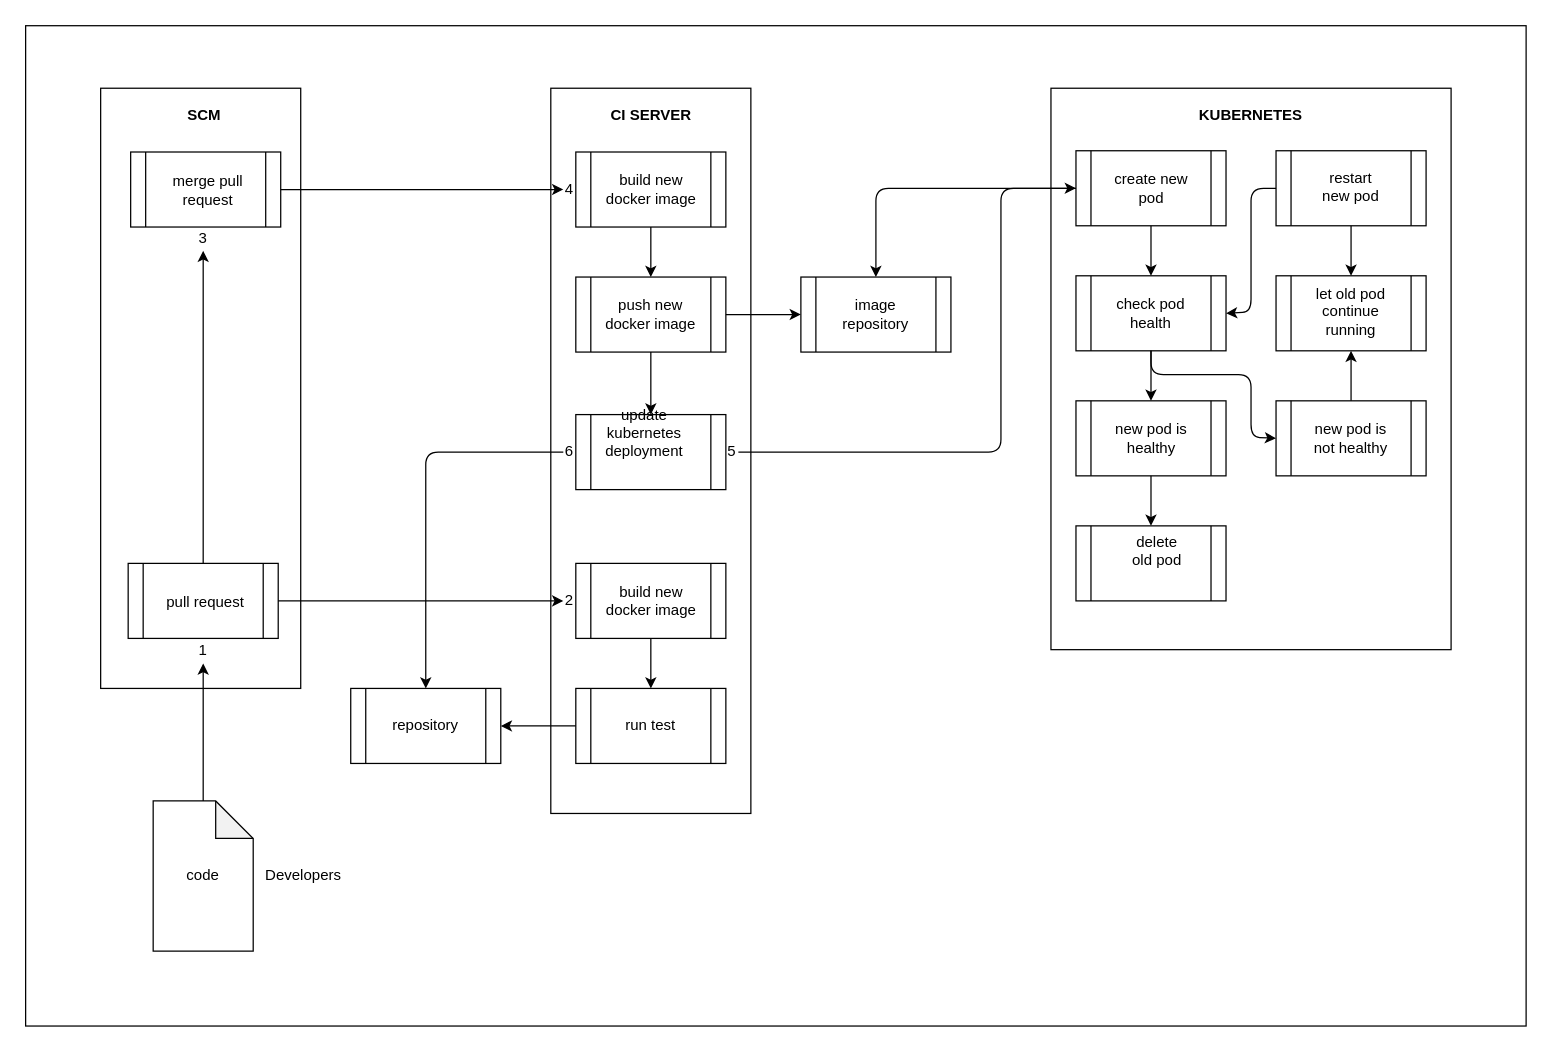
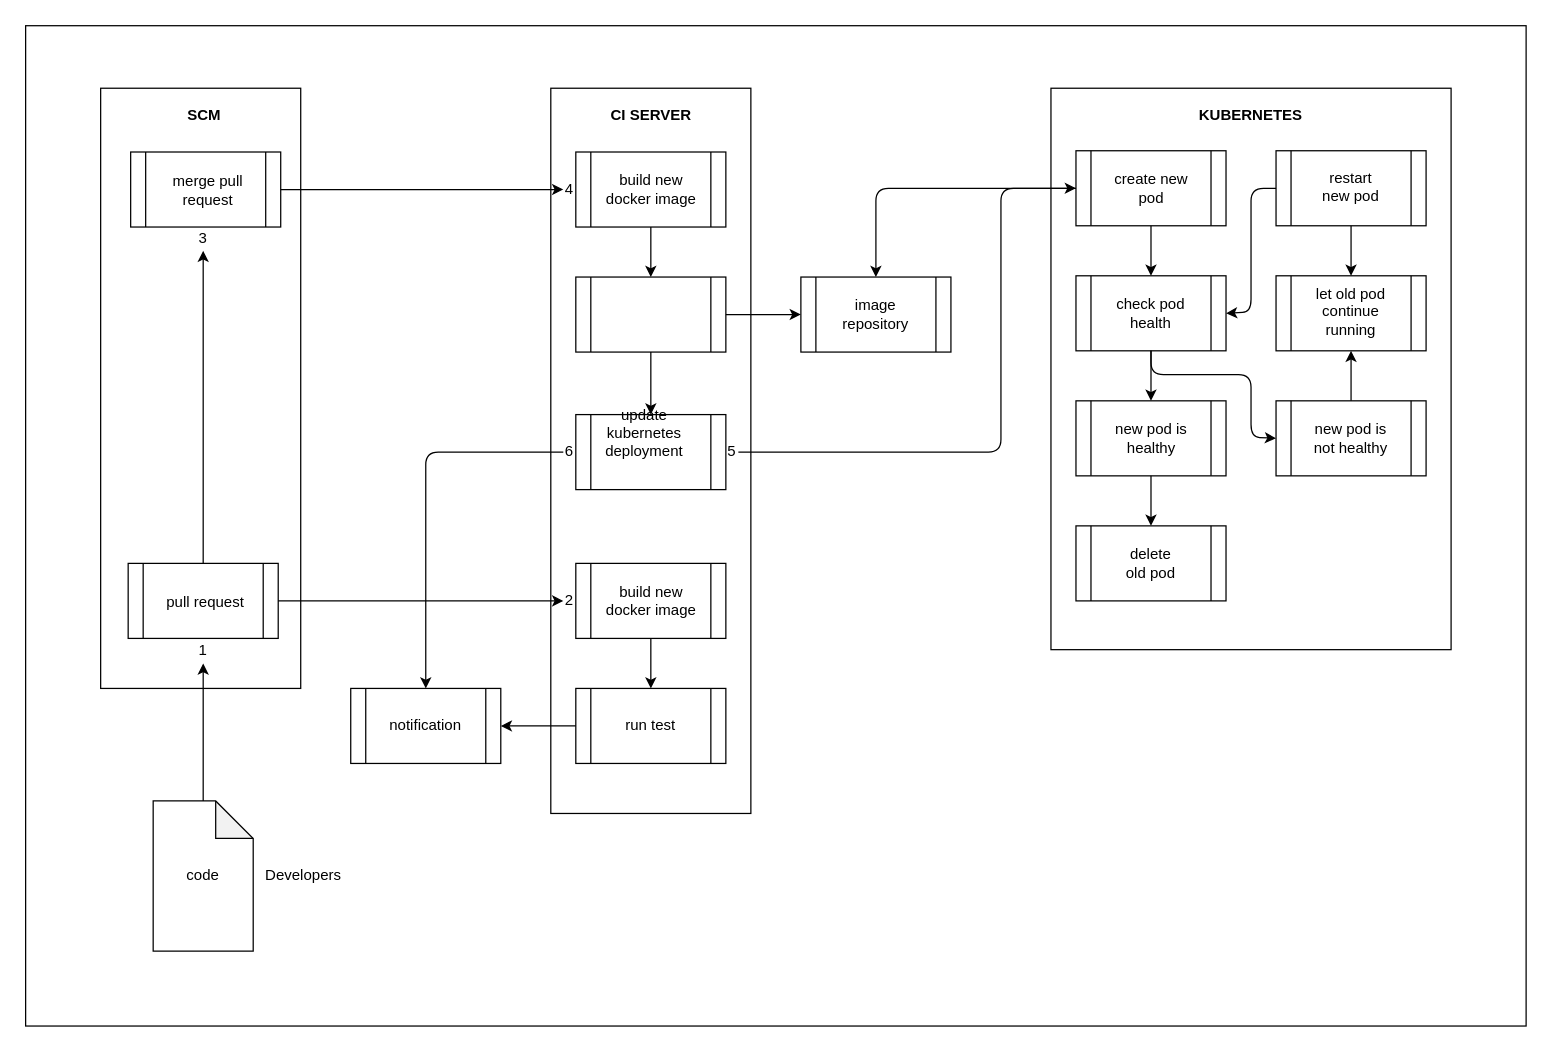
- <mxCell id="22" value="push new docker image" style="text;html=1;strokeColor=none;fillColor=none;align=center;verticalAlign=middle;whiteSpace=wrap;rounded=0;" vertex="1" parent="1"><mxGeometry x="480" y="241" width="80" height="20" as="geometry" /></mxCell>
- <mxCell id="42" value="delete old pod" style="text;html=1;strokeColor=none;fillColor=none;align=center;verticalAlign=middle;whiteSpace=wrap;rounded=0;" vertex="1" parent="1"><mxGeometry x="900" y="430" width="50" height="20" as="geometry" /></mxCell>
+ <mxCell id="42" value="delete old pod" style="text;html=1;strokeColor=none;fillColor=none;align=center;verticalAlign=middle;whiteSpace=wrap;rounded=0;" vertex="1" parent="1"><mxGeometry x="895" y="440" width="50" height="20" as="geometry" /></mxCell>
- <mxCell id="18" value="repository" style="text;html=1;strokeColor=none;fillColor=none;align=center;verticalAlign=middle;whiteSpace=wrap;rounded=0;" vertex="1" parent="1"><mxGeometry x="312.13" y="570" width="55.75" height="20" as="geometry" /></mxCell>
+ <mxCell id="18" value="notification" style="text;html=1;strokeColor=none;fillColor=none;align=center;verticalAlign=middle;whiteSpace=wrap;rounded=0;" vertex="1" parent="1"><mxGeometry x="312.13" y="570" width="55.75" height="20" as="geometry" /></mxCell>
